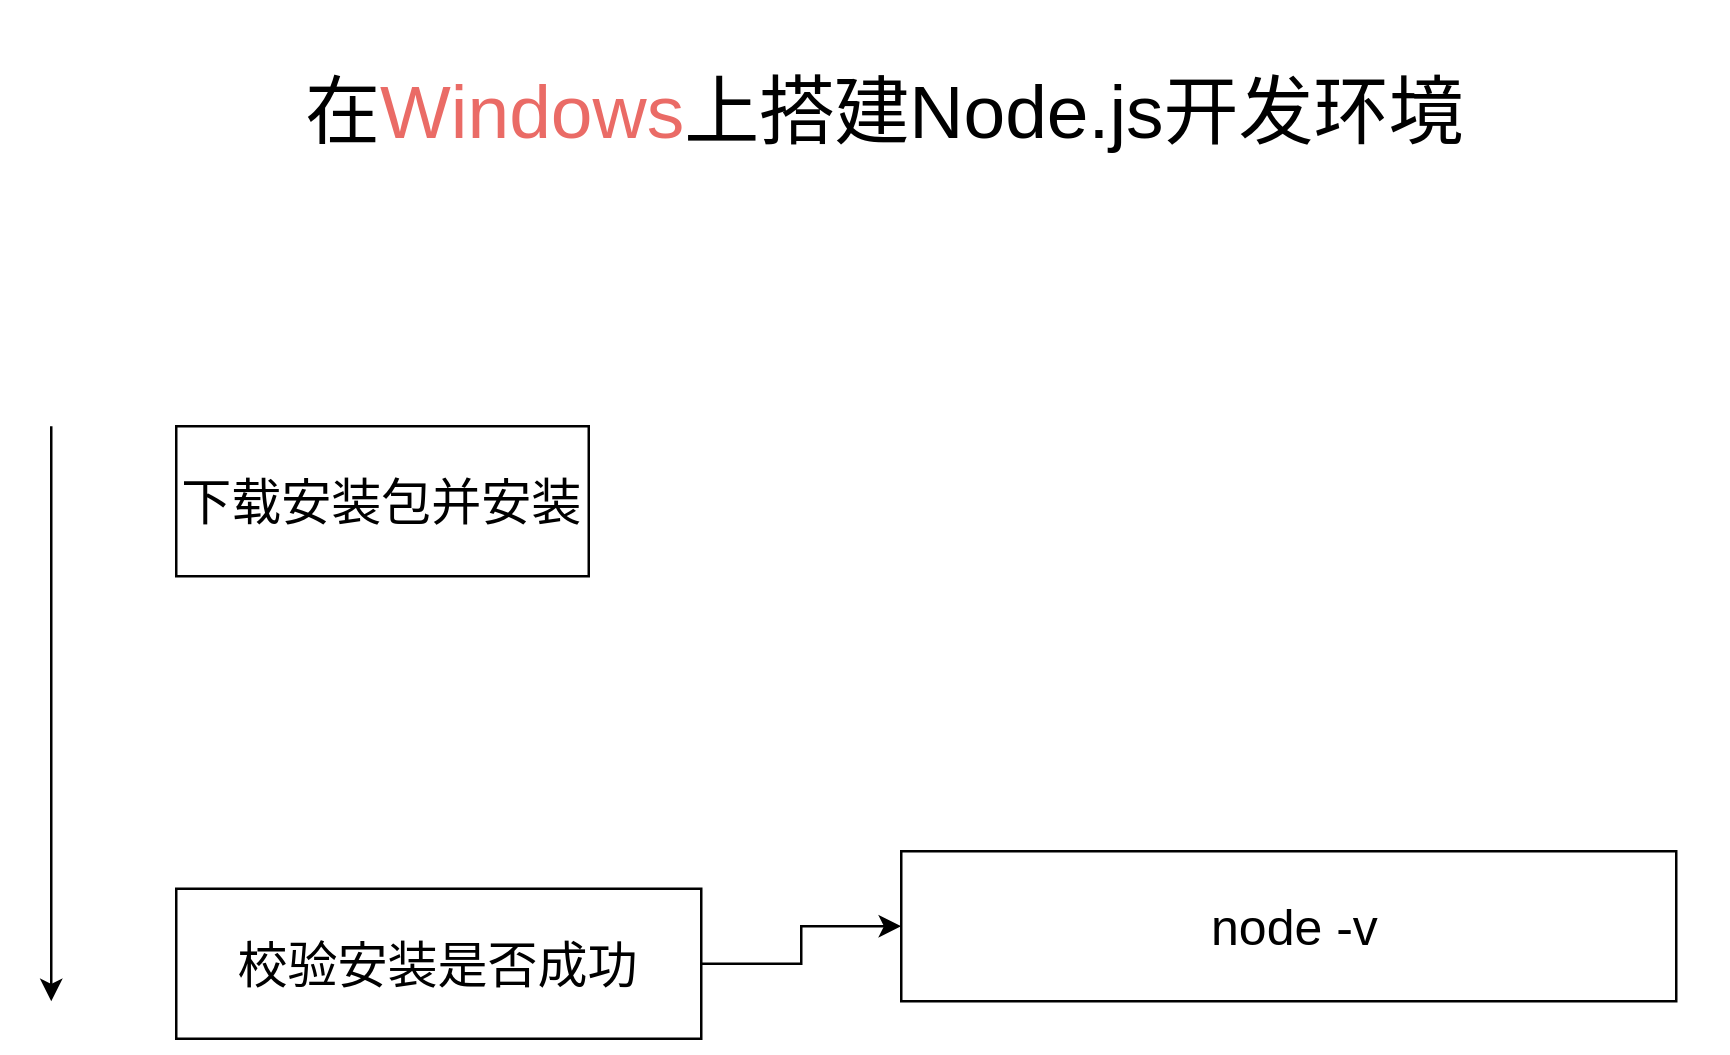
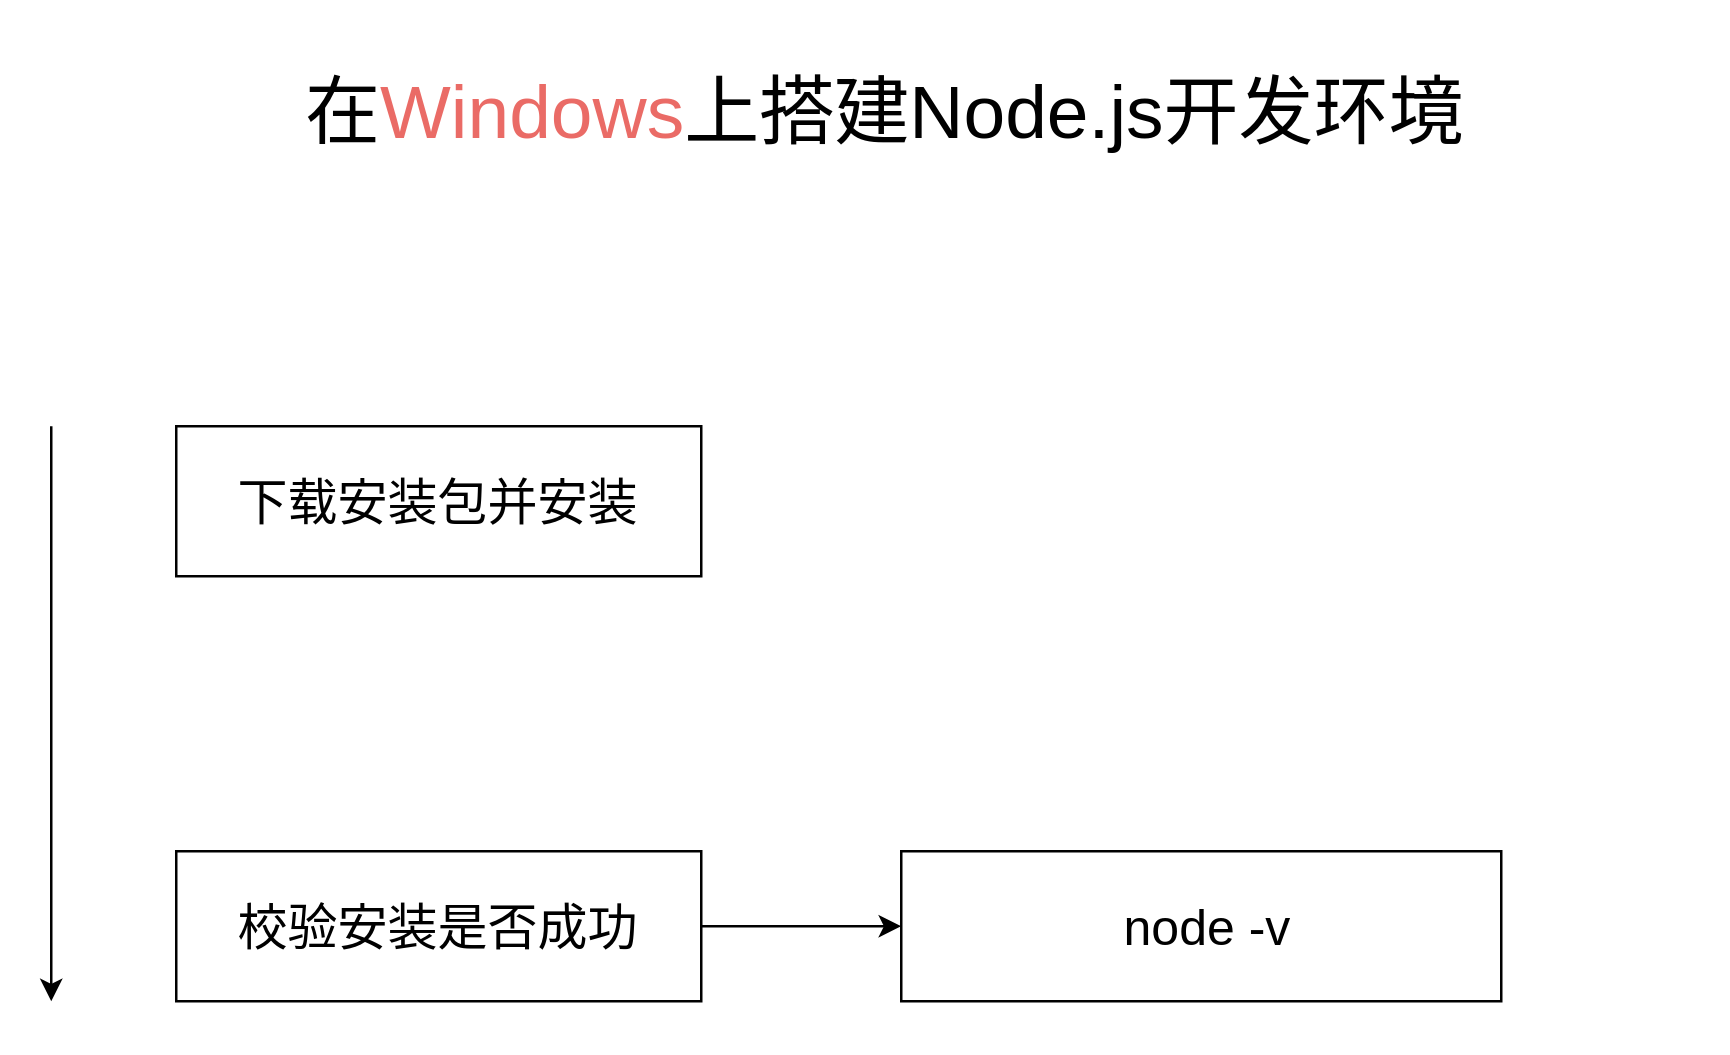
- <mxCell id="2" value="&lt;font style=&quot;font-size: 20px&quot;&gt;下载安装包并安装&lt;/font&gt;" style="rounded=0;whiteSpace=wrap;html=1;" parent="1" vertex="1"><mxGeometry x="70" y="170" width="165" height="60" as="geometry" /></mxCell>
+ <mxCell id="2" value="&lt;font style=&quot;font-size: 20px&quot;&gt;下载安装包并安装&lt;/font&gt;" style="rounded=0;whiteSpace=wrap;html=1;" parent="1" vertex="1"><mxGeometry x="70" y="170" width="210" height="60" as="geometry" /></mxCell>
- <mxCell id="5" value="&lt;font style=&quot;font-size: 20px&quot;&gt;&amp;nbsp;node -v&lt;/font&gt;" style="rounded=0;whiteSpace=wrap;html=1;" parent="1" vertex="1"><mxGeometry x="360" y="340" width="310" height="60" as="geometry" /></mxCell>
+ <mxCell id="5" value="&lt;font style=&quot;font-size: 20px&quot;&gt;&amp;nbsp;node -v&lt;/font&gt;" style="rounded=0;whiteSpace=wrap;html=1;" parent="1" vertex="1"><mxGeometry x="360" y="340" width="240" height="60" as="geometry" /></mxCell>
- <mxCell id="4" value="&lt;span style=&quot;font-size: 20px&quot;&gt;校验安装是否成功&lt;/span&gt;" style="rounded=0;whiteSpace=wrap;html=1;" parent="1" vertex="1"><mxGeometry x="70" y="355" width="210" height="60" as="geometry" /></mxCell>
+ <mxCell id="4" value="&lt;span style=&quot;font-size: 20px&quot;&gt;校验安装是否成功&lt;/span&gt;" style="rounded=0;whiteSpace=wrap;html=1;" parent="1" vertex="1"><mxGeometry x="70" y="340" width="210" height="60" as="geometry" /></mxCell>
